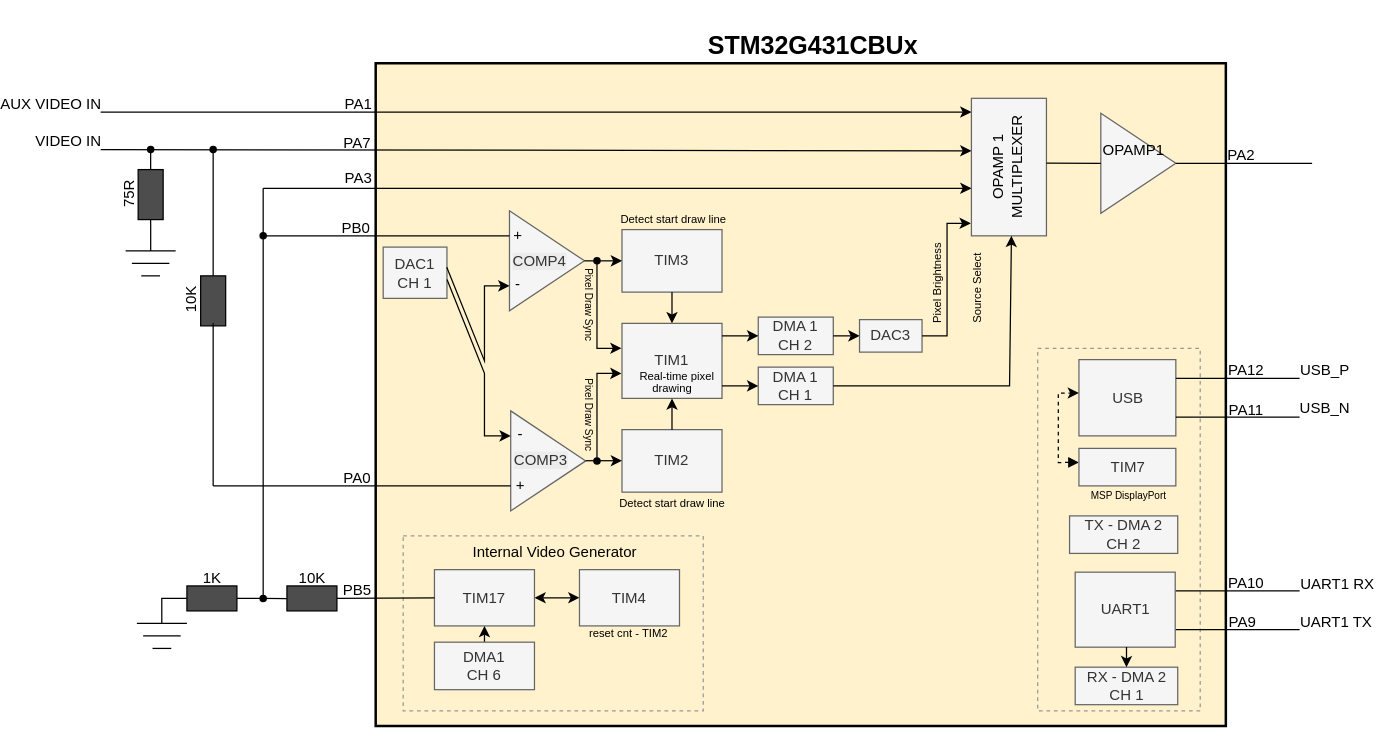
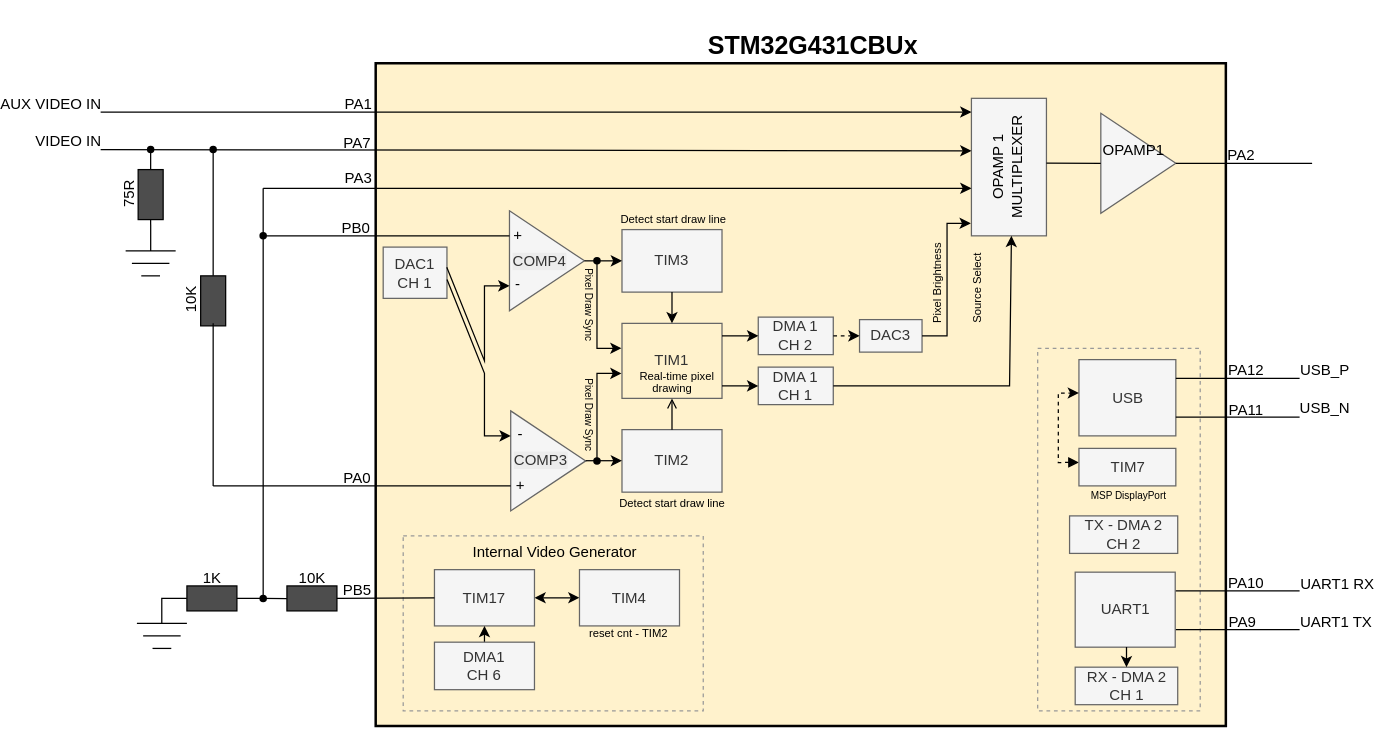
- <mxCell id="54" value="" style="endArrow=classic;html=1;rounded=0;entryX=0;entryY=0.5;entryDx=0;entryDy=0;exitX=1;exitY=0.5;exitDx=0;exitDy=0;" parent="1" source="14" target="22" edge="1"><mxGeometry width="50" height="50" relative="1" as="geometry"><mxPoint x="627" y="298" as="sourcePoint" /><mxPoint x="677" y="248" as="targetPoint" /></mxGeometry></mxCell>
+ <mxCell id="54" value="" style="endArrow=classic;html=1;rounded=0;entryX=0;entryY=0.5;entryDx=0;entryDy=0;exitX=1;exitY=0.5;exitDx=0;exitDy=0;dashed=1;" parent="1" source="14" target="22" edge="1"><mxGeometry width="50" height="50" relative="1" as="geometry"><mxPoint x="627" y="298" as="sourcePoint" /><mxPoint x="677" y="248" as="targetPoint" /></mxGeometry></mxCell>
- <mxCell id="9" value="TIM1" style="rounded=0;whiteSpace=wrap;html=1;fillColor=#f5f5f5;fontColor=#333333;strokeColor=#666666;" parent="1" vertex="1"><mxGeometry x="497" y="258" width="80" height="60" as="geometry" /></mxCell>
+ <mxCell id="9" value="TIM1" style="rounded=0;whiteSpace=wrap;html=1;fillColor=#fff2cc;fontColor=#333333;strokeColor=#666666;" parent="1" vertex="1"><mxGeometry x="497" y="258" width="80" height="60" as="geometry" /></mxCell>
- <mxCell id="49" value="" style="endArrow=classic;html=1;rounded=0;entryX=0.5;entryY=1;entryDx=0;entryDy=0;exitX=0.5;exitY=0;exitDx=0;exitDy=0;" parent="1" source="10" target="9" edge="1"><mxGeometry width="50" height="50" relative="1" as="geometry"><mxPoint x="537" y="338" as="sourcePoint" /><mxPoint x="547" y="303" as="targetPoint" /></mxGeometry></mxCell>
+ <mxCell id="49" value="" style="endArrow=open;html=1;rounded=0;entryX=0.5;entryY=1;entryDx=0;entryDy=0;exitX=0.5;exitY=0;exitDx=0;exitDy=0;" parent="1" source="10" target="9" edge="1"><mxGeometry width="50" height="50" relative="1" as="geometry"><mxPoint x="537" y="338" as="sourcePoint" /><mxPoint x="547" y="303" as="targetPoint" /></mxGeometry></mxCell>
